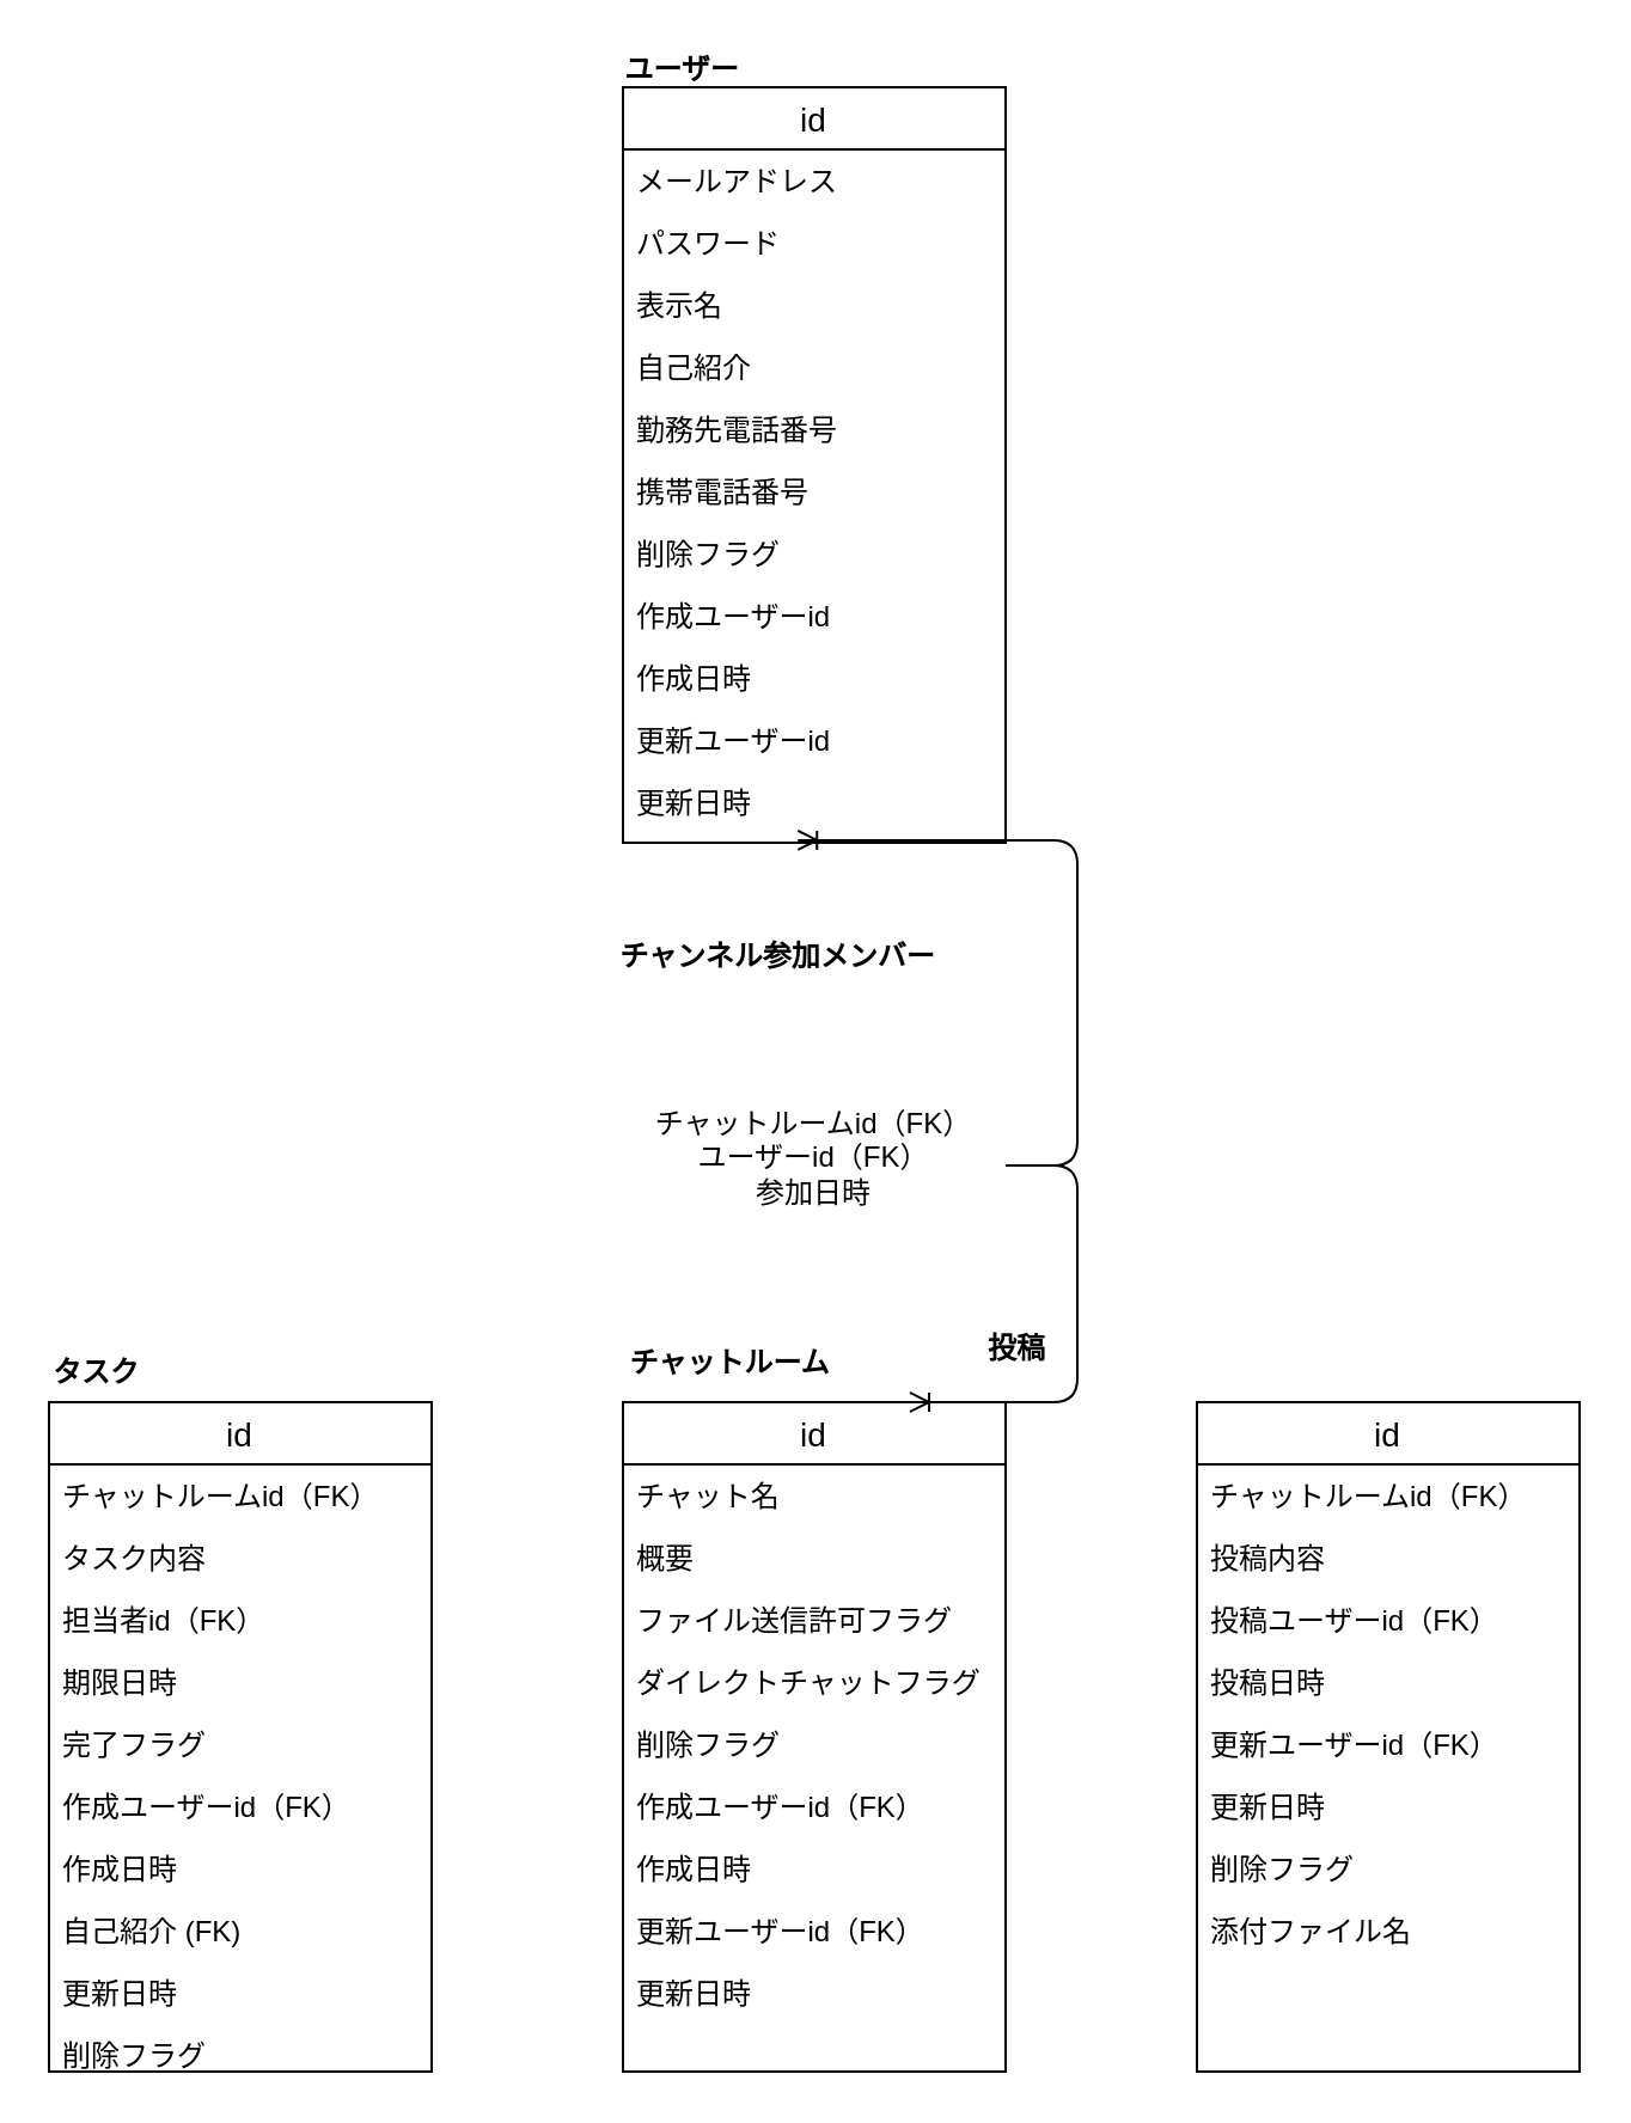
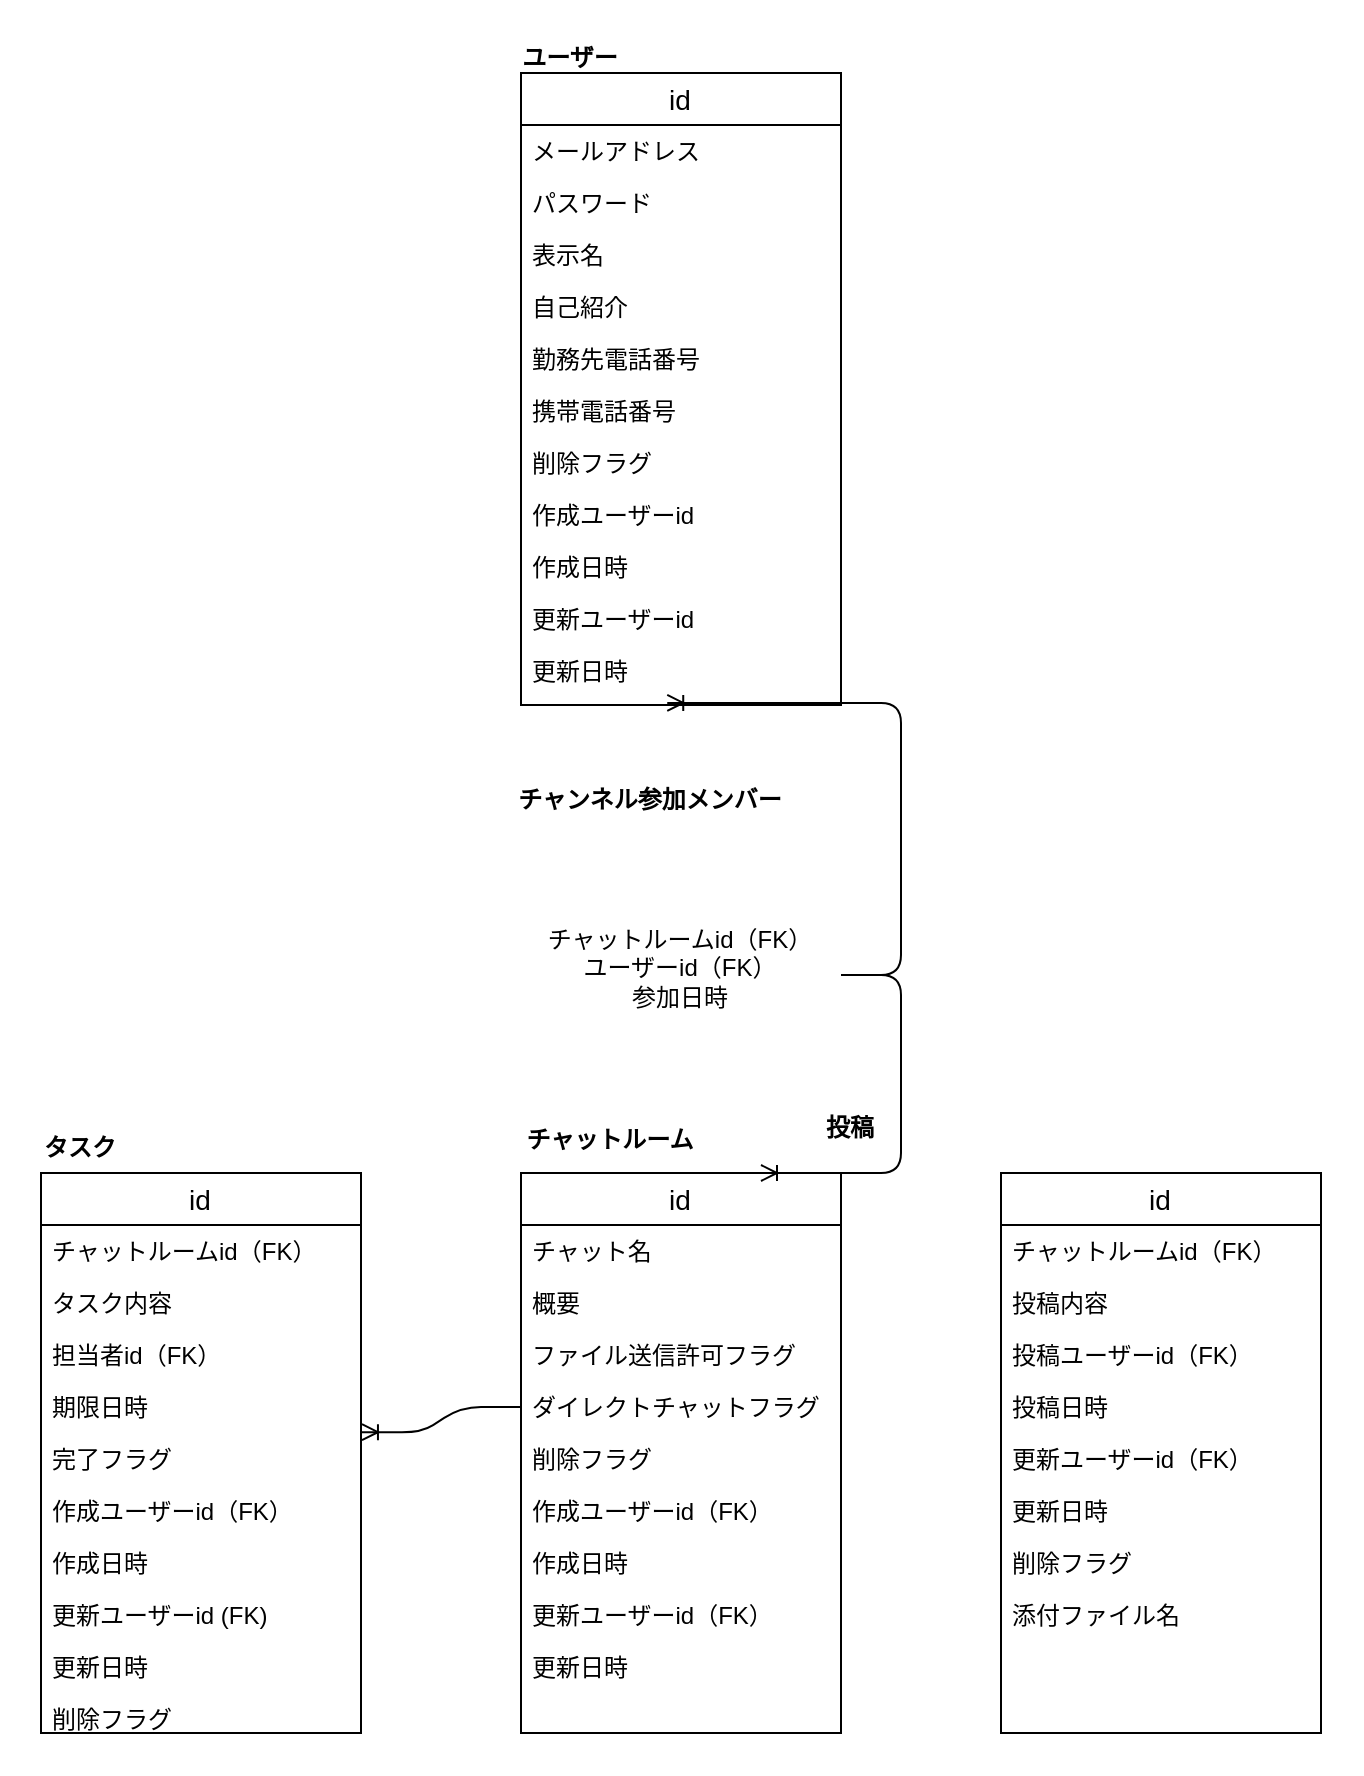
+ <mxCell id="57" value="" style="edgeStyle=entityRelationEdgeStyle;fontSize=12;html=1;endArrow=ERoneToMany;exitX=0;exitY=0.5;exitDx=0;exitDy=0;entryX=1.003;entryY=-0.015;entryDx=0;entryDy=0;entryPerimeter=0;" parent="1" source="25" target="39" edge="1"><mxGeometry width="100" height="100" relative="1" as="geometry"><mxPoint x="260" y="756" as="sourcePoint" /><mxPoint x="360" y="656" as="targetPoint" /></mxGeometry></mxCell>
- <mxCell id="42" value="自己紹介 (FK)" style="text;strokeColor=none;fillColor=none;spacingLeft=4;spacingRight=4;overflow=hidden;rotatable=0;points=[[0,0.5],[1,0.5]];portConstraint=eastwest;fontSize=12;" parent="34" vertex="1"><mxGeometry y="208" width="160" height="26" as="geometry" /></mxCell>
+ <mxCell id="42" value="更新ユーザーid (FK)" style="text;strokeColor=none;fillColor=none;spacingLeft=4;spacingRight=4;overflow=hidden;rotatable=0;points=[[0,0.5],[1,0.5]];portConstraint=eastwest;fontSize=12;" parent="34" vertex="1"><mxGeometry y="208" width="160" height="26" as="geometry" /></mxCell>
